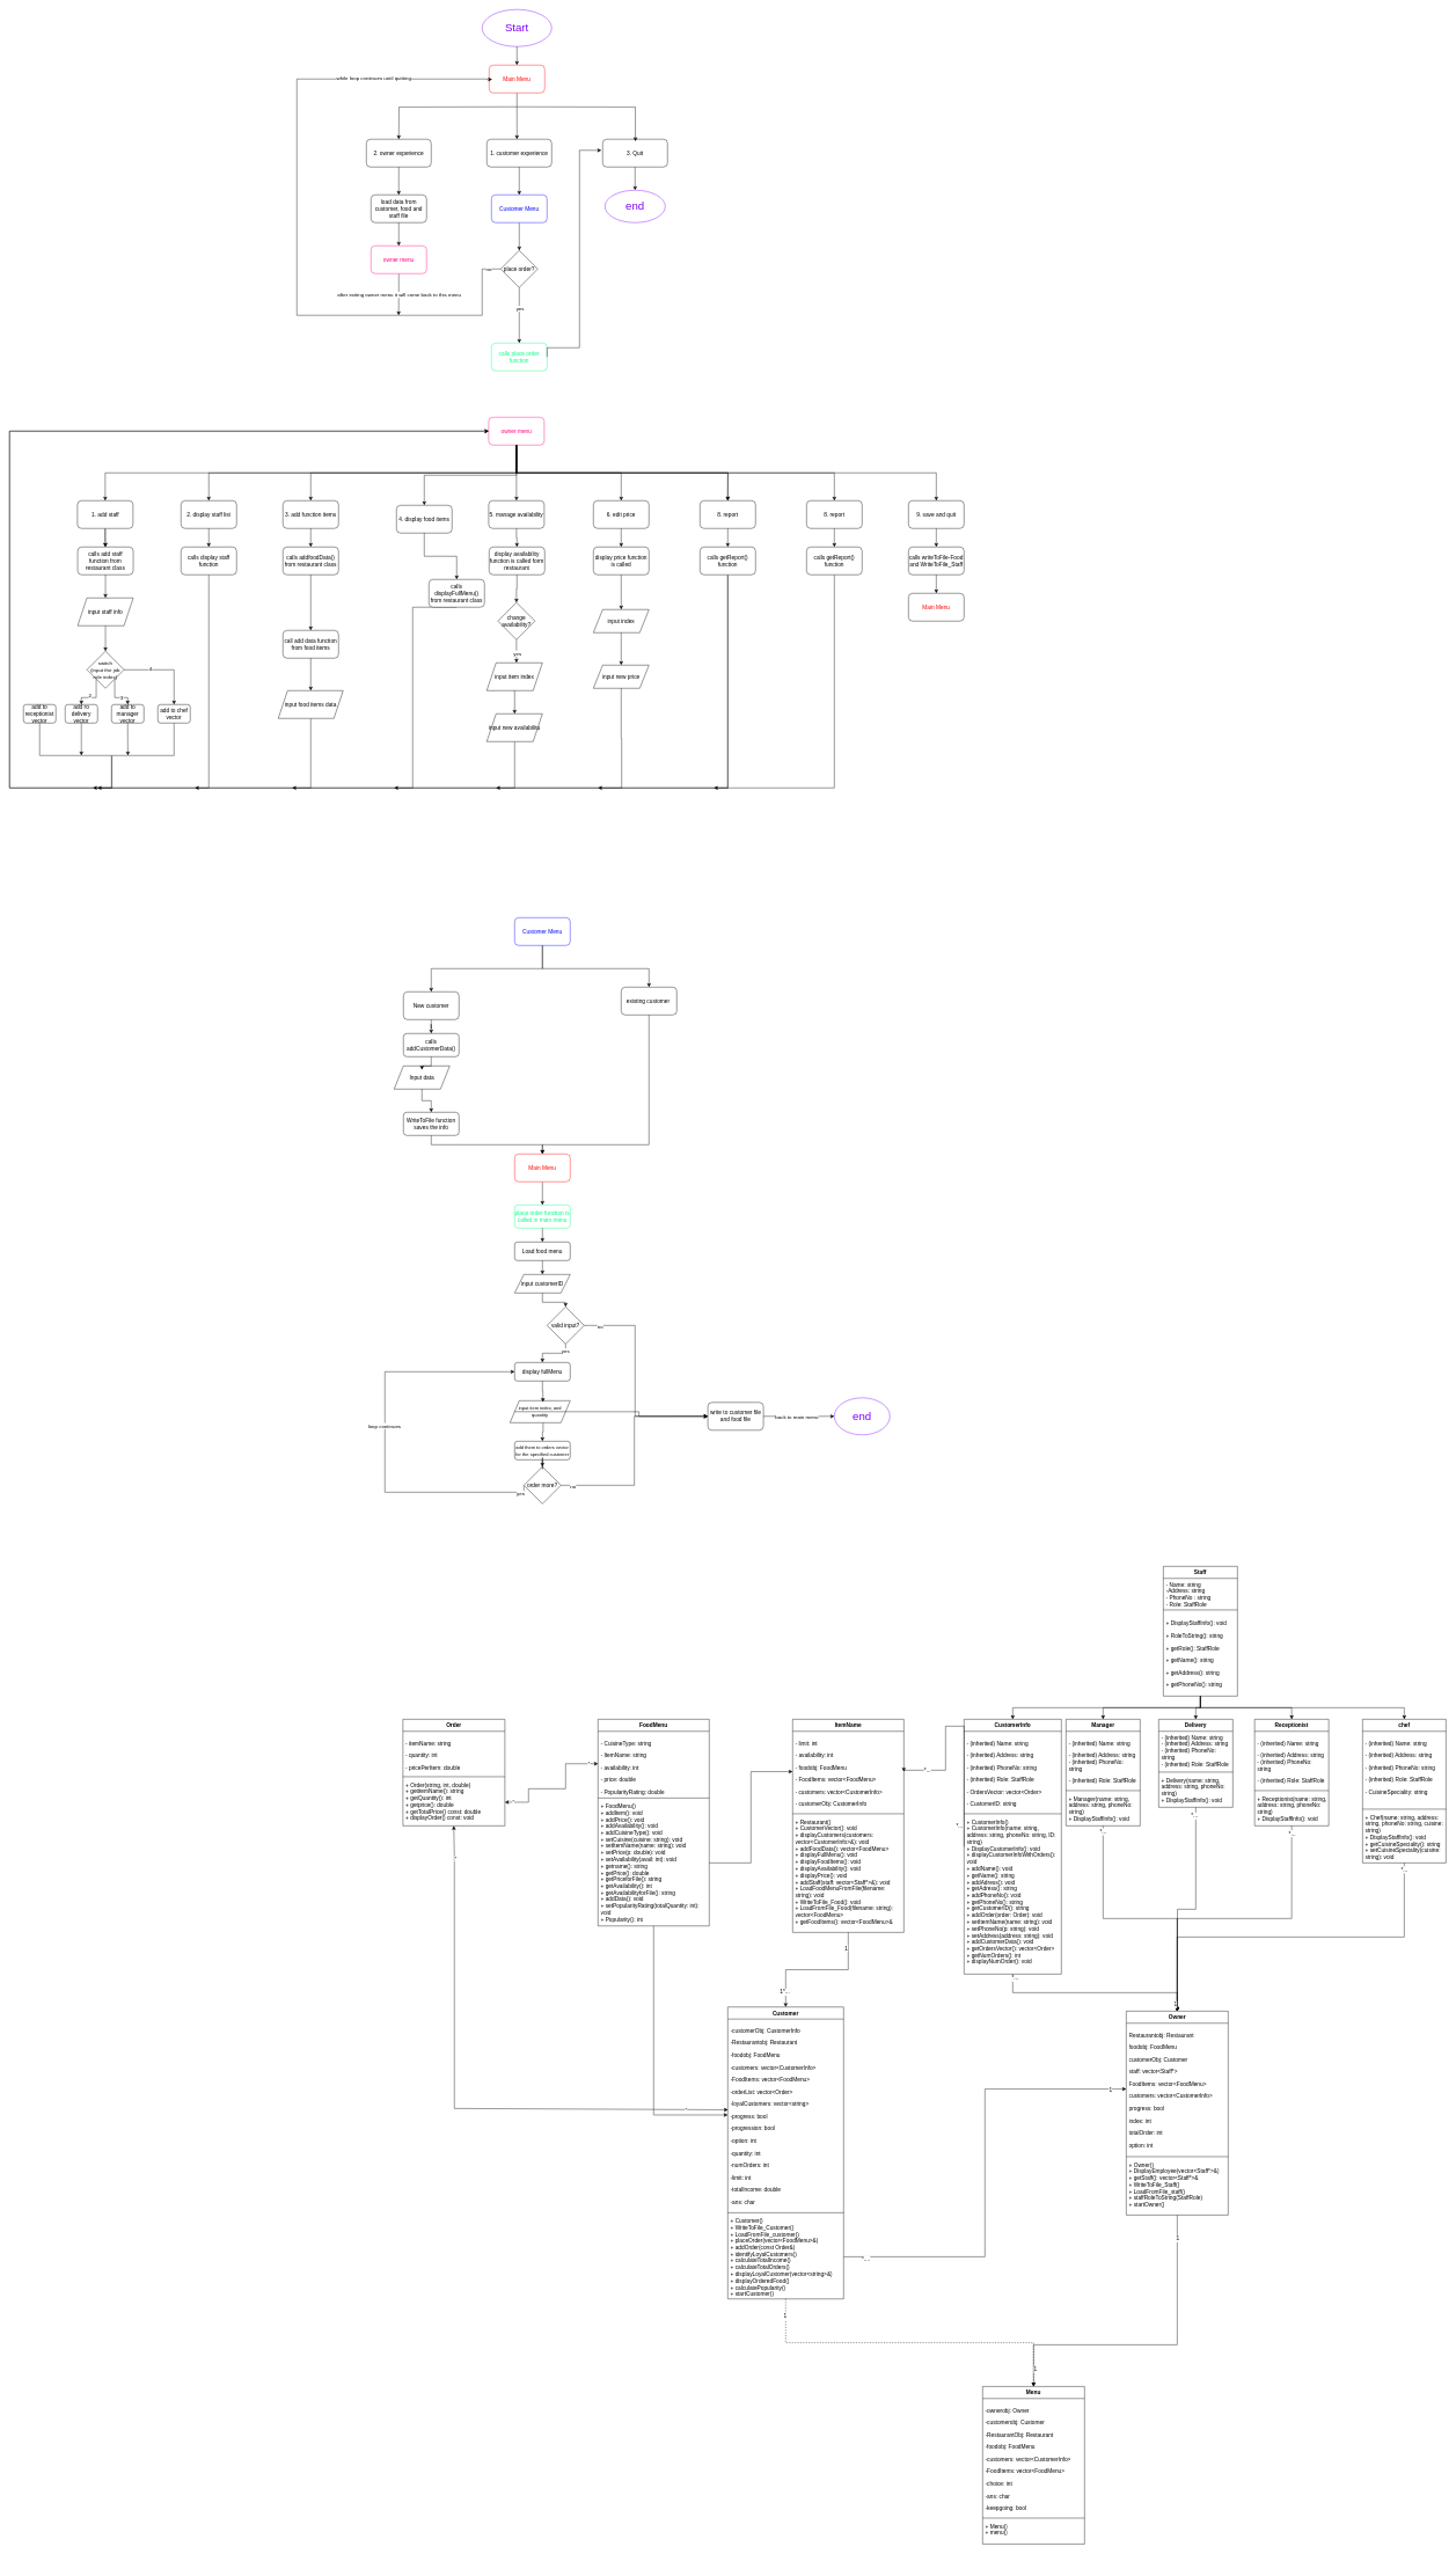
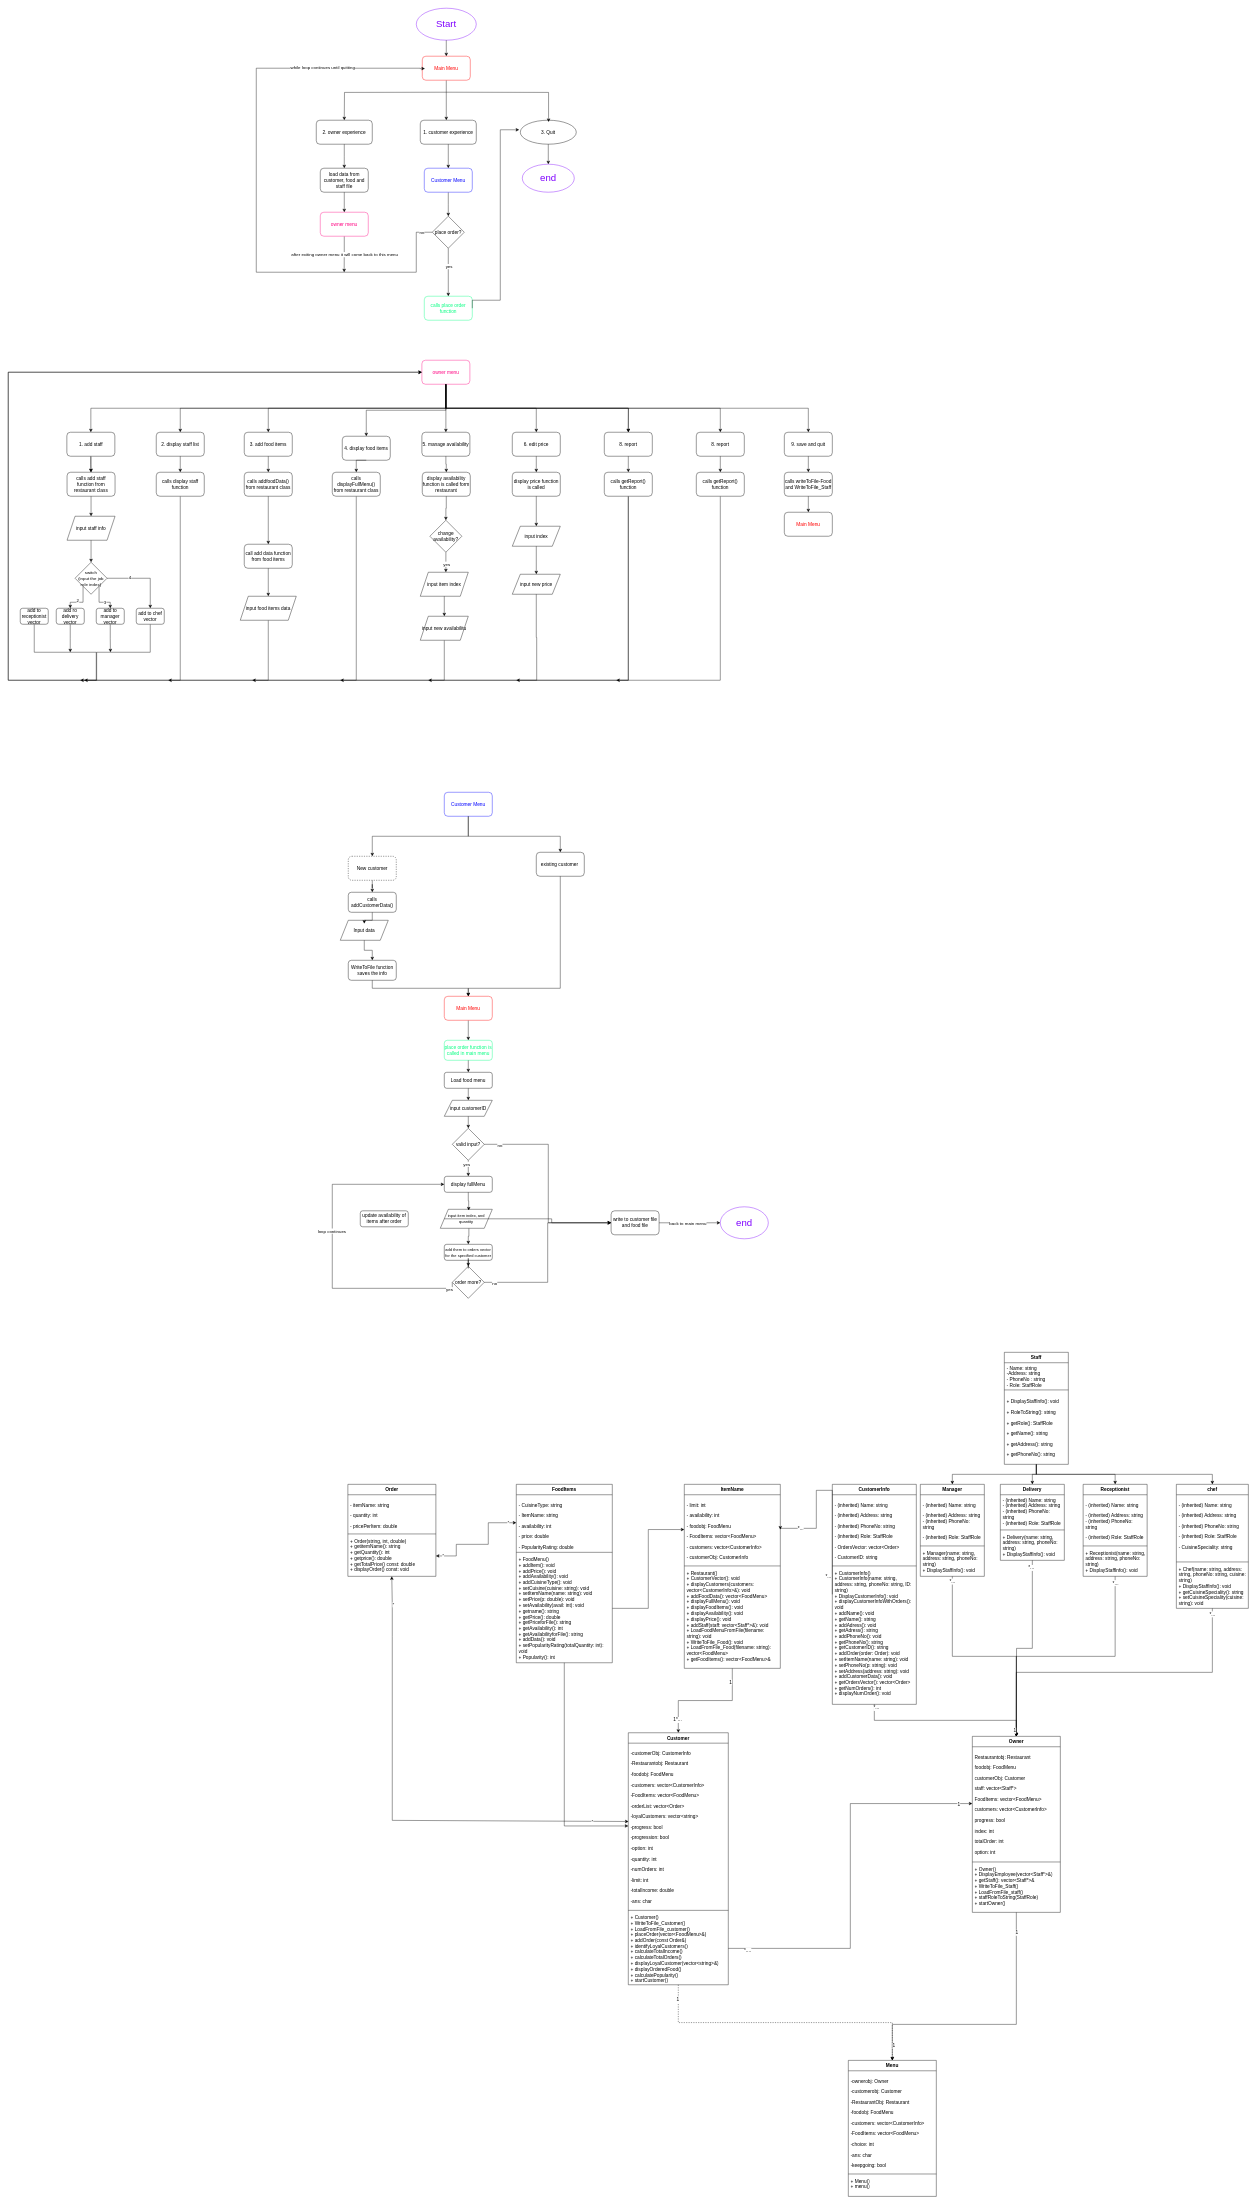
- <mxCell id="6" value="3. Quit" style="rounded=1;whiteSpace=wrap;html=1;movable=1;resizable=1;rotatable=1;deletable=1;editable=1;locked=0;connectable=1;" vertex="1" parent="4"><mxGeometry x="1280" y="280" width="140" height="60" as="geometry" /></mxCell>
+ <mxCell id="6" value="3. Quit" style="ellipse;whiteSpace=wrap;html=1;movable=1;resizable=1;rotatable=1;deletable=1;editable=1;locked=0;connectable=1;" vertex="1" parent="4"><mxGeometry x="1280" y="280" width="140" height="60" as="geometry" /></mxCell>
- <mxCell id="42" value="3. add function items" style="rounded=1;whiteSpace=wrap;html=1;movable=1;resizable=1;rotatable=1;deletable=1;editable=1;locked=0;connectable=1;" vertex="1" parent="4"><mxGeometry x="590" y="1060" width="120" height="60" as="geometry" /></mxCell>
+ <mxCell id="42" value="3. add food items" style="rounded=1;whiteSpace=wrap;html=1;movable=1;resizable=1;rotatable=1;deletable=1;editable=1;locked=0;connectable=1;" vertex="1" parent="4"><mxGeometry x="590" y="1060" width="120" height="60" as="geometry" /></mxCell>
- <mxCell id="59" value="calls displayFullMenu() from restaurant class" style="rounded=1;whiteSpace=wrap;html=1;movable=1;resizable=1;rotatable=1;deletable=1;editable=1;locked=0;connectable=1;" vertex="1" parent="4"><mxGeometry x="905" y="1230" width="120" height="60" as="geometry" /></mxCell>
+ <mxCell id="59" value="calls displayFullMenu() from restaurant class" style="rounded=1;whiteSpace=wrap;html=1;movable=1;resizable=1;rotatable=1;deletable=1;editable=1;locked=0;connectable=1;" vertex="1" parent="4"><mxGeometry x="810" y="1160" width="120" height="60" as="geometry" /></mxCell>
- <mxCell id="116" value="New customer" style="rounded=1;whiteSpace=wrap;html=1;movable=1;resizable=1;rotatable=1;deletable=1;editable=1;locked=0;connectable=1;" vertex="1" parent="2"><mxGeometry x="850" y="2120" width="120" height="60" as="geometry" /></mxCell>
+ <mxCell id="116" value="New customer" style="rounded=1;whiteSpace=wrap;html=1;movable=1;resizable=1;rotatable=1;deletable=1;editable=1;locked=0;connectable=1;dashed=1;" vertex="1" parent="2"><mxGeometry x="850" y="2120" width="120" height="60" as="geometry" /></mxCell>
- <mxCell id="136" value="valid input?" style="rhombus;whiteSpace=wrap;html=1;movable=1;resizable=1;rotatable=1;deletable=1;editable=1;locked=0;connectable=1;" vertex="1" parent="2"><mxGeometry x="1160" y="2800" width="80" height="80" as="geometry" /></mxCell>
+ <mxCell id="136" value="valid input?" style="rhombus;whiteSpace=wrap;html=1;movable=1;resizable=1;rotatable=1;deletable=1;editable=1;locked=0;connectable=1;" vertex="1" parent="2"><mxGeometry x="1110" y="2800" width="80" height="80" as="geometry" /></mxCell>
+ <mxCell id="144" value="update availability of items after order" style="rounded=1;whiteSpace=wrap;html=1;movable=1;resizable=1;rotatable=1;deletable=1;editable=1;locked=0;connectable=1;" vertex="1" parent="2"><mxGeometry x="880" y="3006.25" width="120" height="40" as="geometry" /></mxCell>
- <mxCell id="163" style="edgeStyle=orthogonalEdgeStyle;rounded=0;orthogonalLoop=1;jettySize=auto;html=1;exitX=0.5;exitY=1;exitDx=0;exitDy=0;entryX=0.5;entryY=0;entryDx=0;entryDy=0;fontFamily=Helvetica;fontSize=12;fontColor=default;movable=1;resizable=1;rotatable=1;deletable=1;editable=1;locked=0;connectable=1;" edge="1" parent="1" source="165" target="199"><mxGeometry relative="1" as="geometry" /></mxCell>
- <mxCell id="204" value="FoodMenu" style="swimlane;fontStyle=1;align=center;verticalAlign=top;childLayout=stackLayout;horizontal=1;startSize=26;horizontalStack=0;resizeParent=1;resizeParentMax=0;resizeLast=0;collapsible=1;marginBottom=0;whiteSpace=wrap;html=1;spacingLeft=4;spacingRight=4;fontFamily=Helvetica;fontSize=12;fontColor=default;fillColor=none;gradientColor=none;movable=0;resizable=0;rotatable=0;deletable=0;editable=0;locked=1;connectable=0;" vertex="1" parent="1"><mxGeometry x="1290" y="3710" width="240" height="446" as="geometry"><mxRectangle x="1070" y="3280" width="120" height="30" as="alternateBounds" /></mxGeometry></mxCell>
+ <mxCell id="204" value="FoodItems" style="swimlane;fontStyle=1;align=center;verticalAlign=top;childLayout=stackLayout;horizontal=1;startSize=26;horizontalStack=0;resizeParent=1;resizeParentMax=0;resizeLast=0;collapsible=1;marginBottom=0;whiteSpace=wrap;html=1;spacingLeft=4;spacingRight=4;fontFamily=Helvetica;fontSize=12;fontColor=default;fillColor=none;gradientColor=none;movable=0;resizable=0;rotatable=0;deletable=0;editable=0;locked=1;connectable=0;" vertex="1" parent="1"><mxGeometry x="1290" y="3710" width="240" height="446" as="geometry"><mxRectangle x="1070" y="3280" width="120" height="30" as="alternateBounds" /></mxGeometry></mxCell>
